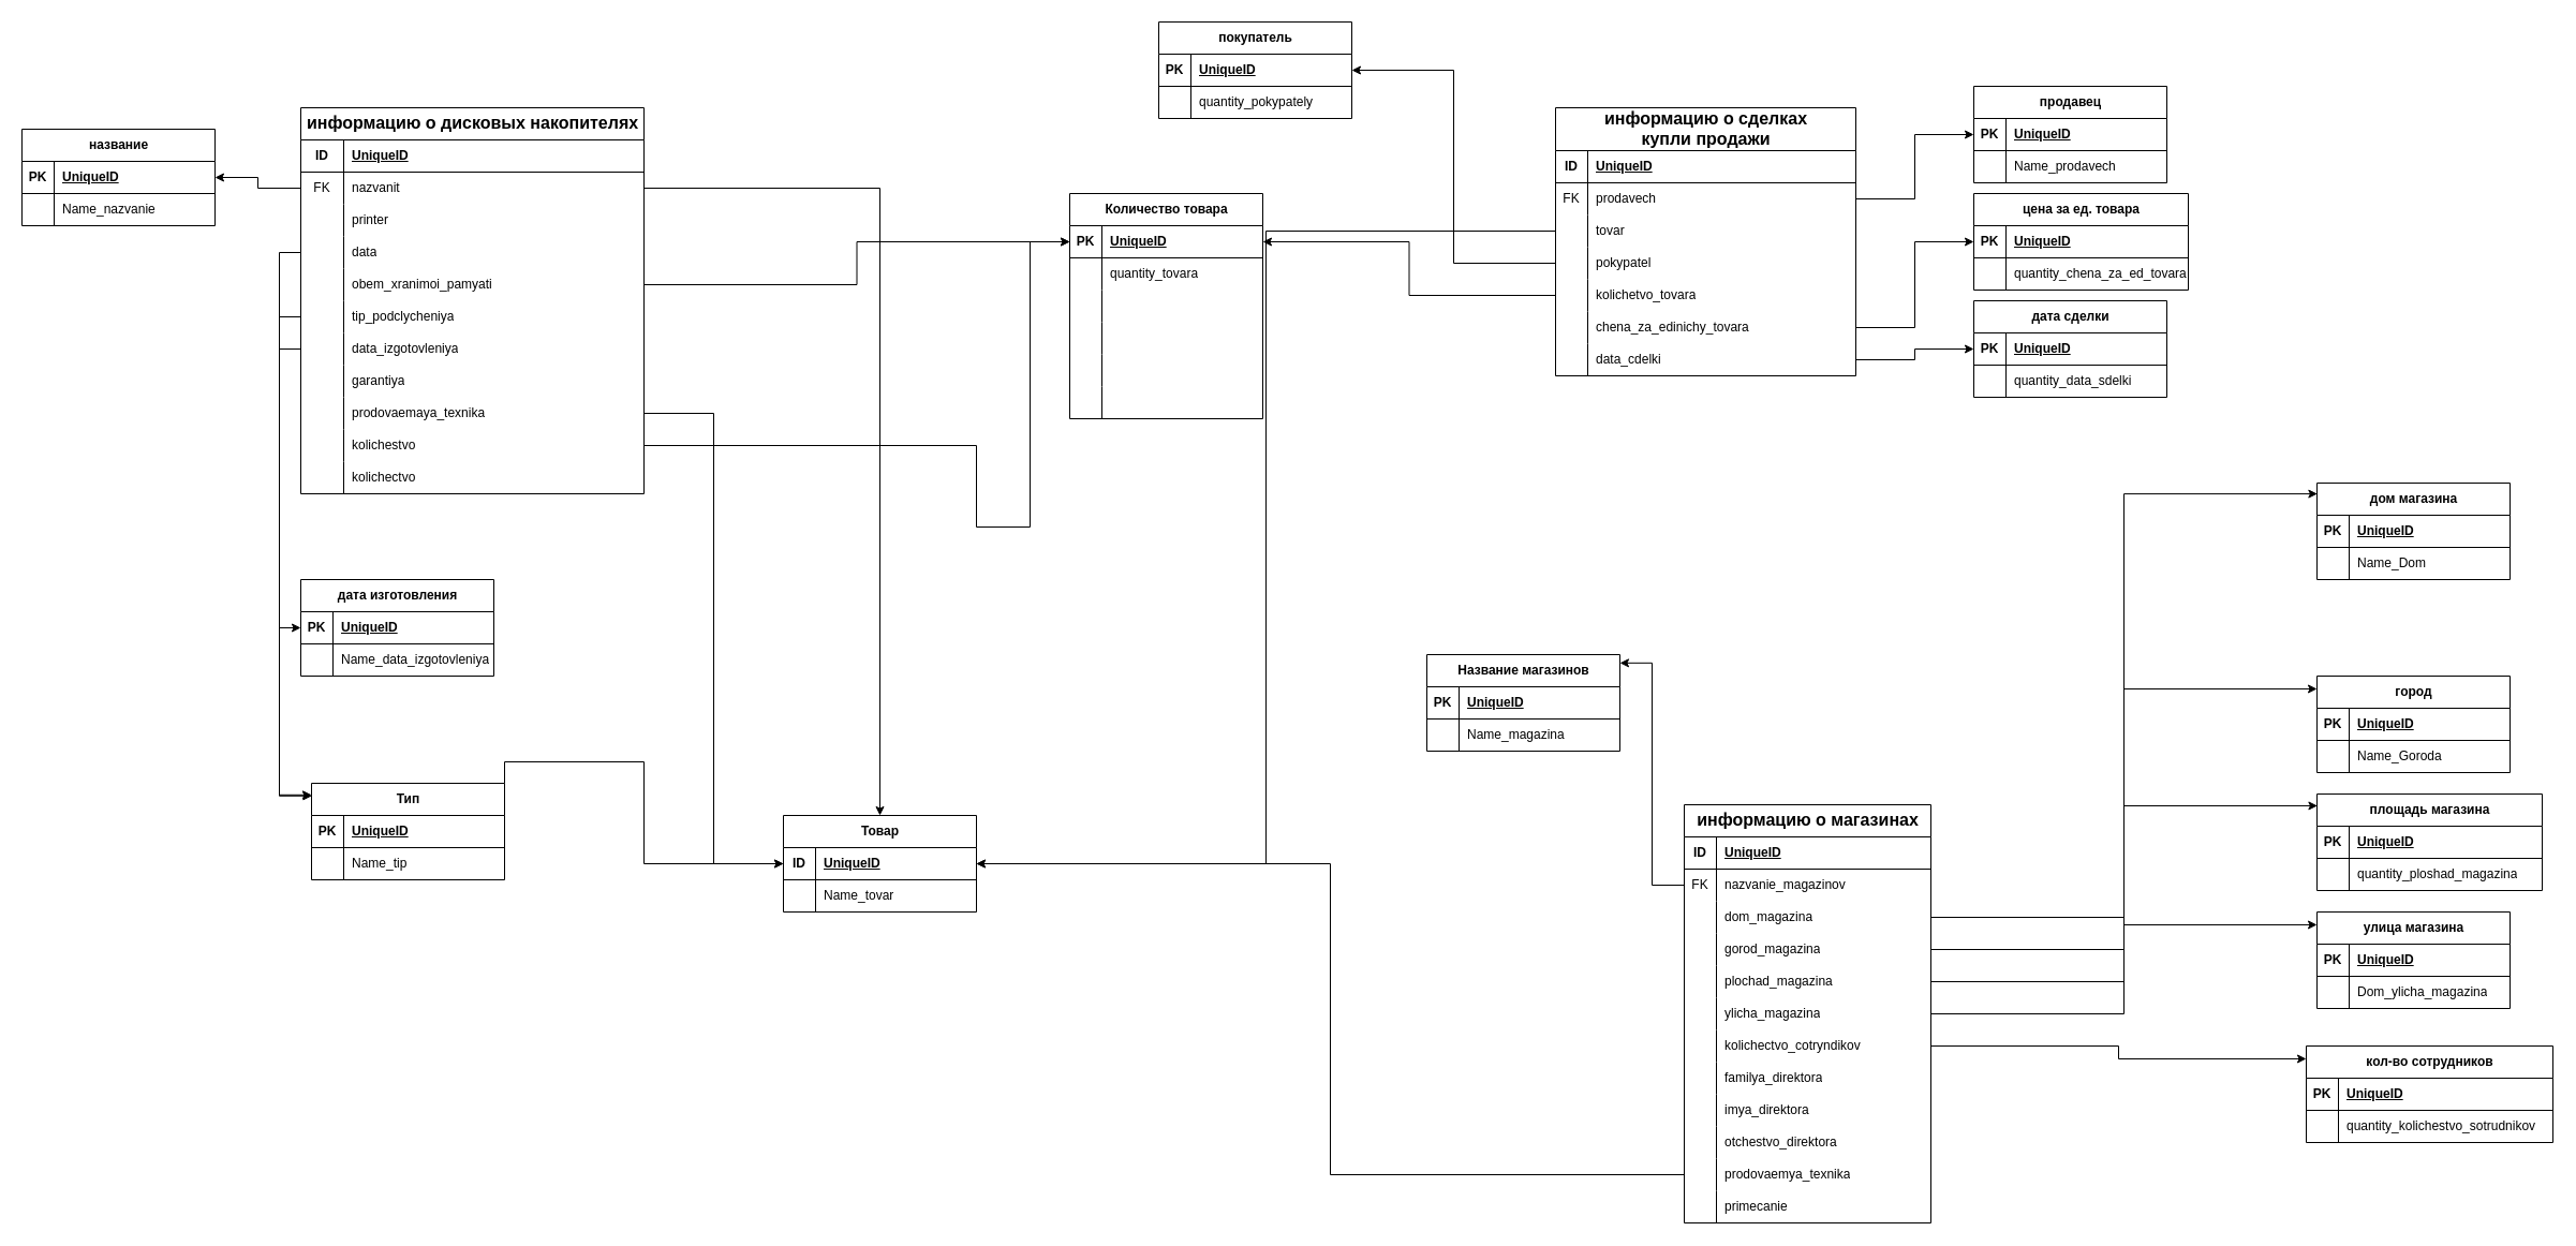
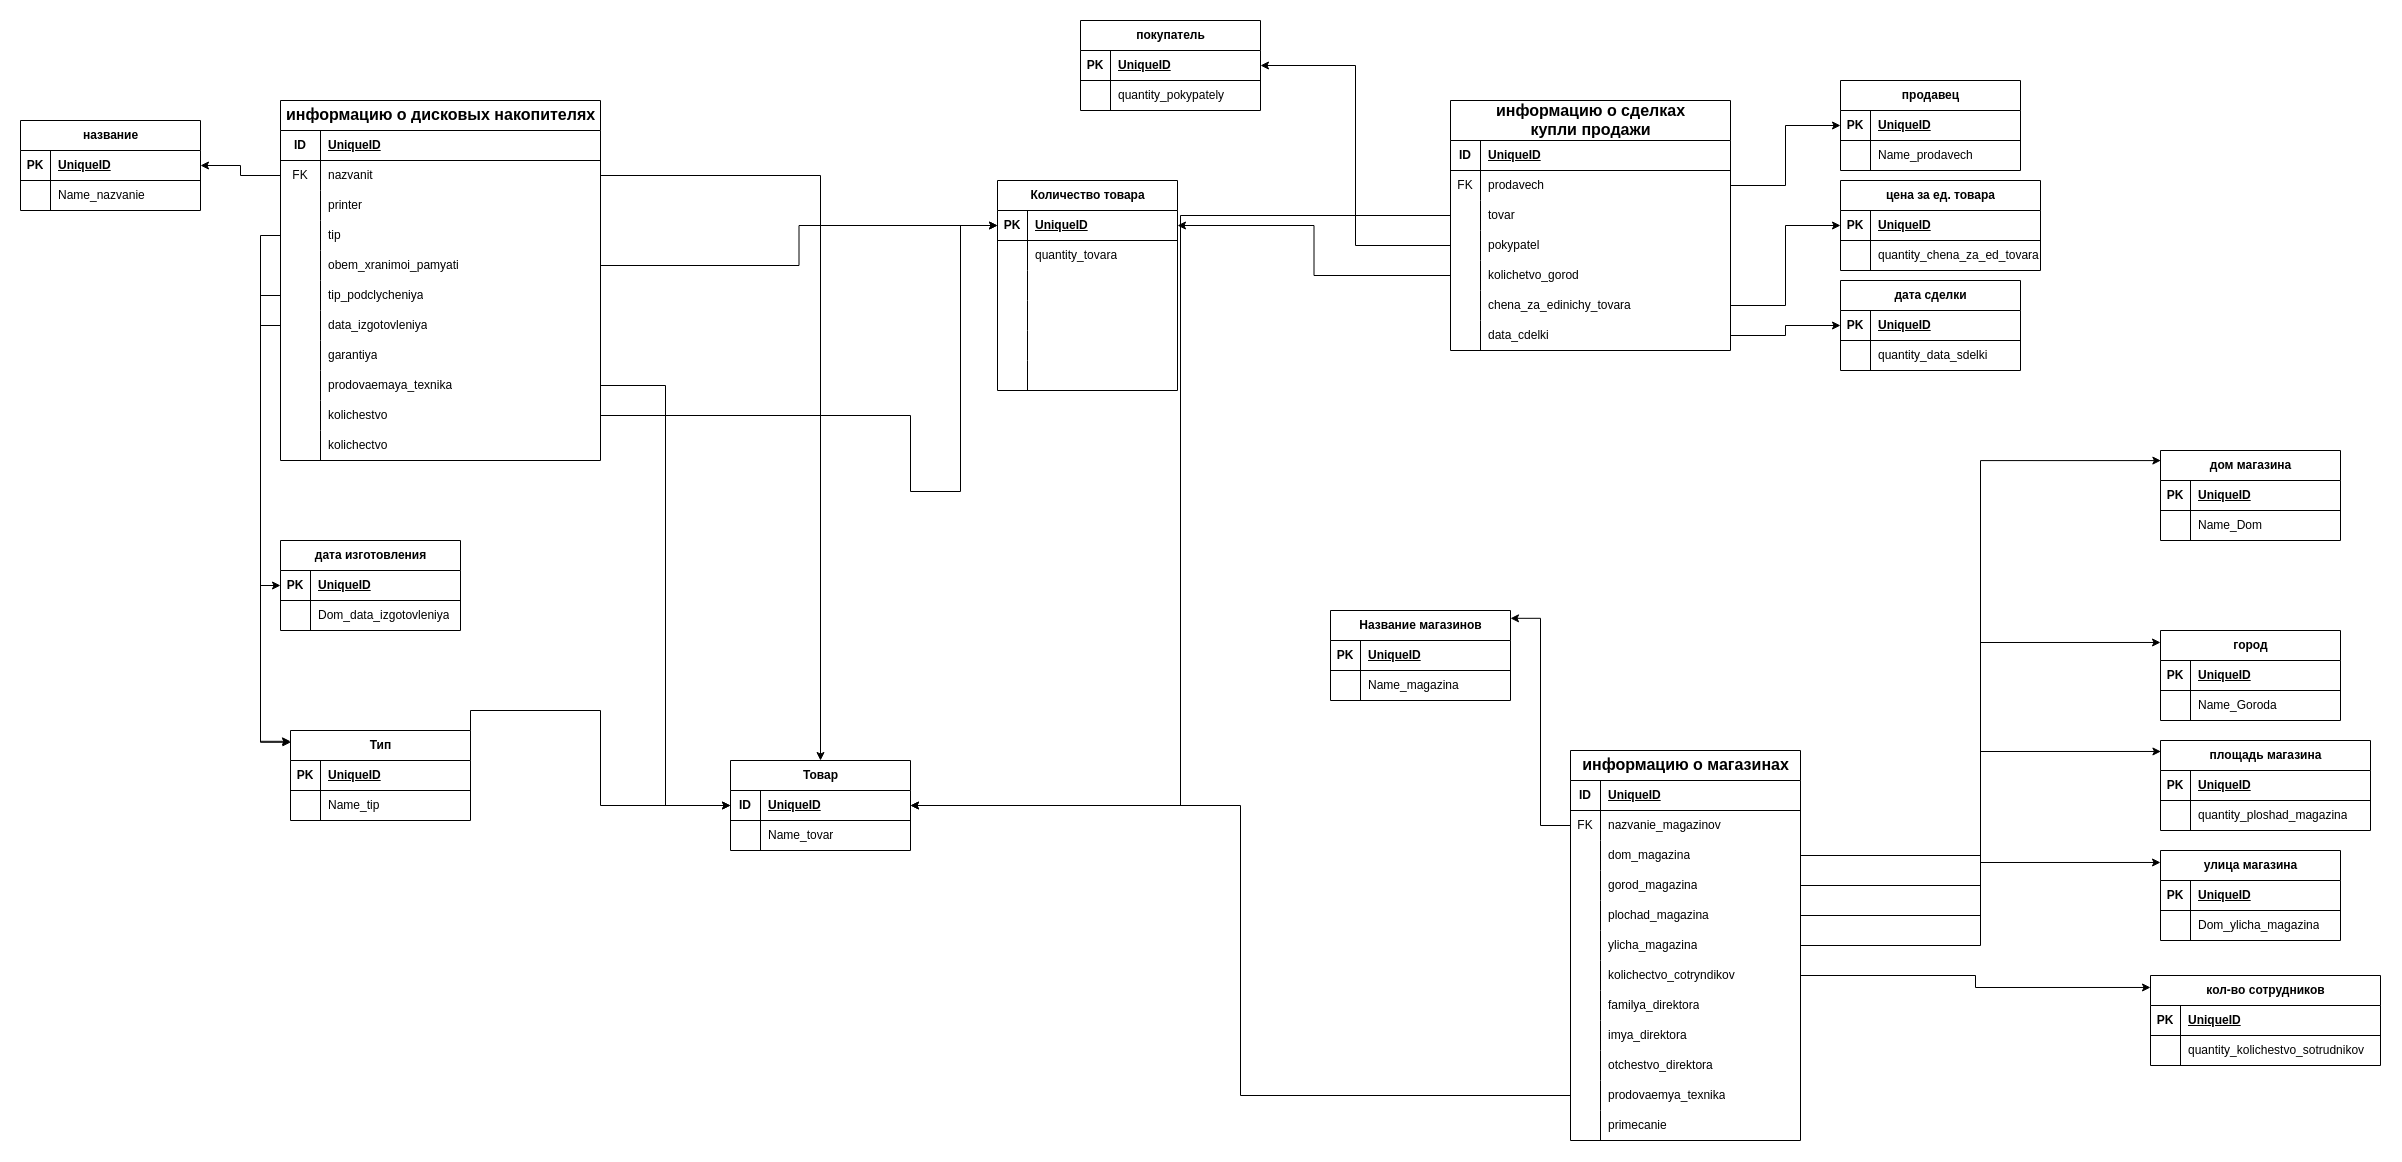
- <mxCell id="14" value="data" style="shape=partialRectangle;connectable=0;fillColor=none;top=0;left=0;bottom=0;right=0;align=left;spacingLeft=6;overflow=hidden;whiteSpace=wrap;html=1;" parent="12" vertex="1"><mxGeometry x="40" width="280" height="30" as="geometry"><mxRectangle width="280" height="30" as="alternateBounds" /></mxGeometry></mxCell>
+ <mxCell id="14" value="tip" style="shape=partialRectangle;connectable=0;fillColor=none;top=0;left=0;bottom=0;right=0;align=left;spacingLeft=6;overflow=hidden;whiteSpace=wrap;html=1;" parent="12" vertex="1"><mxGeometry x="40" width="280" height="30" as="geometry"><mxRectangle width="280" height="30" as="alternateBounds" /></mxGeometry></mxCell>
- <mxCell id="88" value="kolichetvo_tovara" style="shape=partialRectangle;connectable=0;fillColor=none;top=0;left=0;bottom=0;right=0;align=left;spacingLeft=6;overflow=hidden;whiteSpace=wrap;html=1;" parent="86" vertex="1"><mxGeometry x="30" width="250" height="30" as="geometry"><mxRectangle width="250" height="30" as="alternateBounds" /></mxGeometry></mxCell>
+ <mxCell id="88" value="kolichetvo_gorod" style="shape=partialRectangle;connectable=0;fillColor=none;top=0;left=0;bottom=0;right=0;align=left;spacingLeft=6;overflow=hidden;whiteSpace=wrap;html=1;" parent="86" vertex="1"><mxGeometry x="30" width="250" height="30" as="geometry"><mxRectangle width="250" height="30" as="alternateBounds" /></mxGeometry></mxCell>
- <mxCell id="200" value="Name_data_izgotovleniya" style="shape=partialRectangle;connectable=0;fillColor=none;top=0;left=0;bottom=0;right=0;align=left;spacingLeft=6;overflow=hidden;whiteSpace=wrap;html=1;" vertex="1" parent="198"><mxGeometry x="30" width="150" height="30" as="geometry"><mxRectangle width="150" height="30" as="alternateBounds" /></mxGeometry></mxCell>
+ <mxCell id="200" value="Dom_data_izgotovleniya" style="shape=partialRectangle;connectable=0;fillColor=none;top=0;left=0;bottom=0;right=0;align=left;spacingLeft=6;overflow=hidden;whiteSpace=wrap;html=1;" vertex="1" parent="198"><mxGeometry x="30" width="150" height="30" as="geometry"><mxRectangle width="150" height="30" as="alternateBounds" /></mxGeometry></mxCell>
